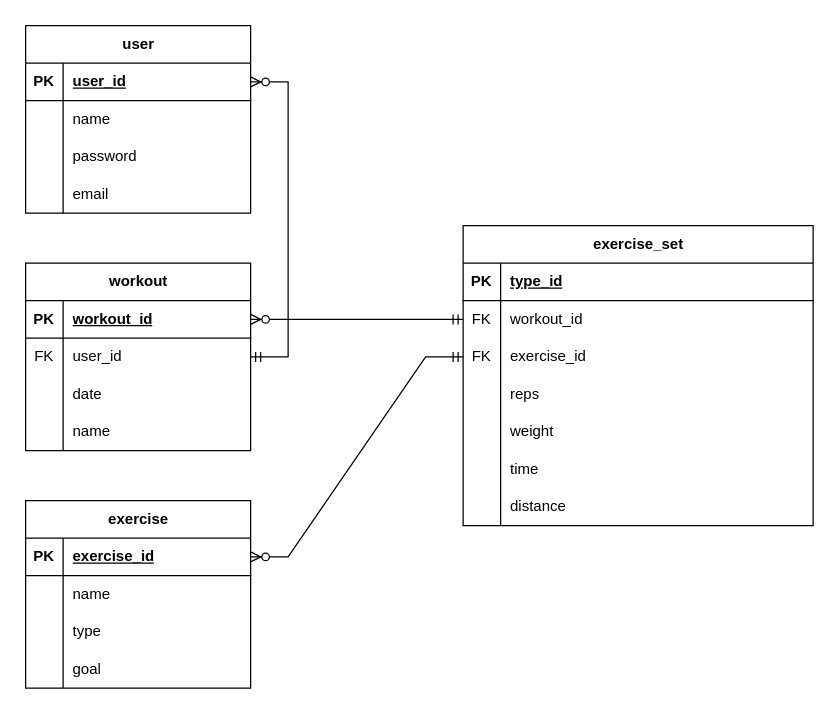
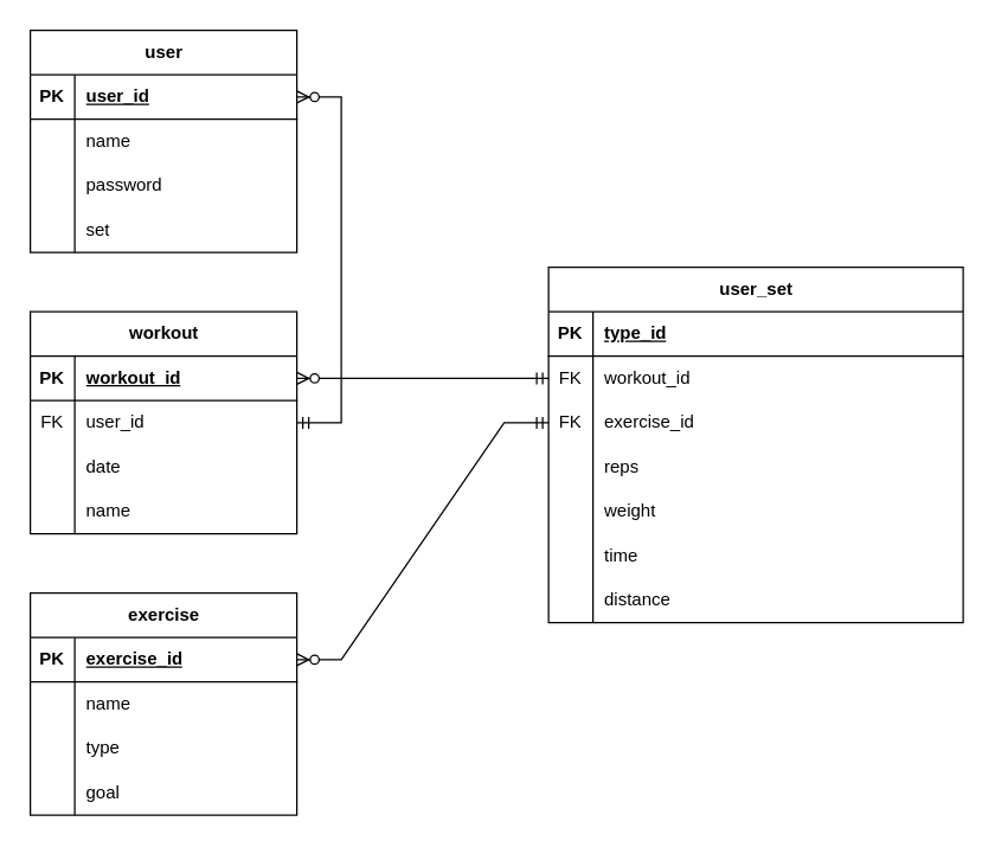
- <mxCell id="27" value="email" style="shape=partialRectangle;connectable=0;fillColor=none;top=0;left=0;bottom=0;right=0;align=left;spacingLeft=6;overflow=hidden;whiteSpace=wrap;html=1;" parent="25" vertex="1"><mxGeometry x="30" width="150" height="30" as="geometry"><mxRectangle width="150" height="30" as="alternateBounds" /></mxGeometry></mxCell>
+ <mxCell id="27" value="set" style="shape=partialRectangle;connectable=0;fillColor=none;top=0;left=0;bottom=0;right=0;align=left;spacingLeft=6;overflow=hidden;whiteSpace=wrap;html=1;" parent="25" vertex="1"><mxGeometry x="30" width="150" height="30" as="geometry"><mxRectangle width="150" height="30" as="alternateBounds" /></mxGeometry></mxCell>
- <mxCell id="41" value="exercise_set" style="shape=table;startSize=30;container=1;collapsible=1;childLayout=tableLayout;fixedRows=1;rowLines=0;fontStyle=1;align=center;resizeLast=1;html=1;" parent="1" vertex="1"><mxGeometry x="370" y="180" width="280" height="240" as="geometry" /></mxCell>
+ <mxCell id="41" value="user_set" style="shape=table;startSize=30;container=1;collapsible=1;childLayout=tableLayout;fixedRows=1;rowLines=0;fontStyle=1;align=center;resizeLast=1;html=1;" parent="1" vertex="1"><mxGeometry x="370" y="180" width="280" height="240" as="geometry" /></mxCell>
